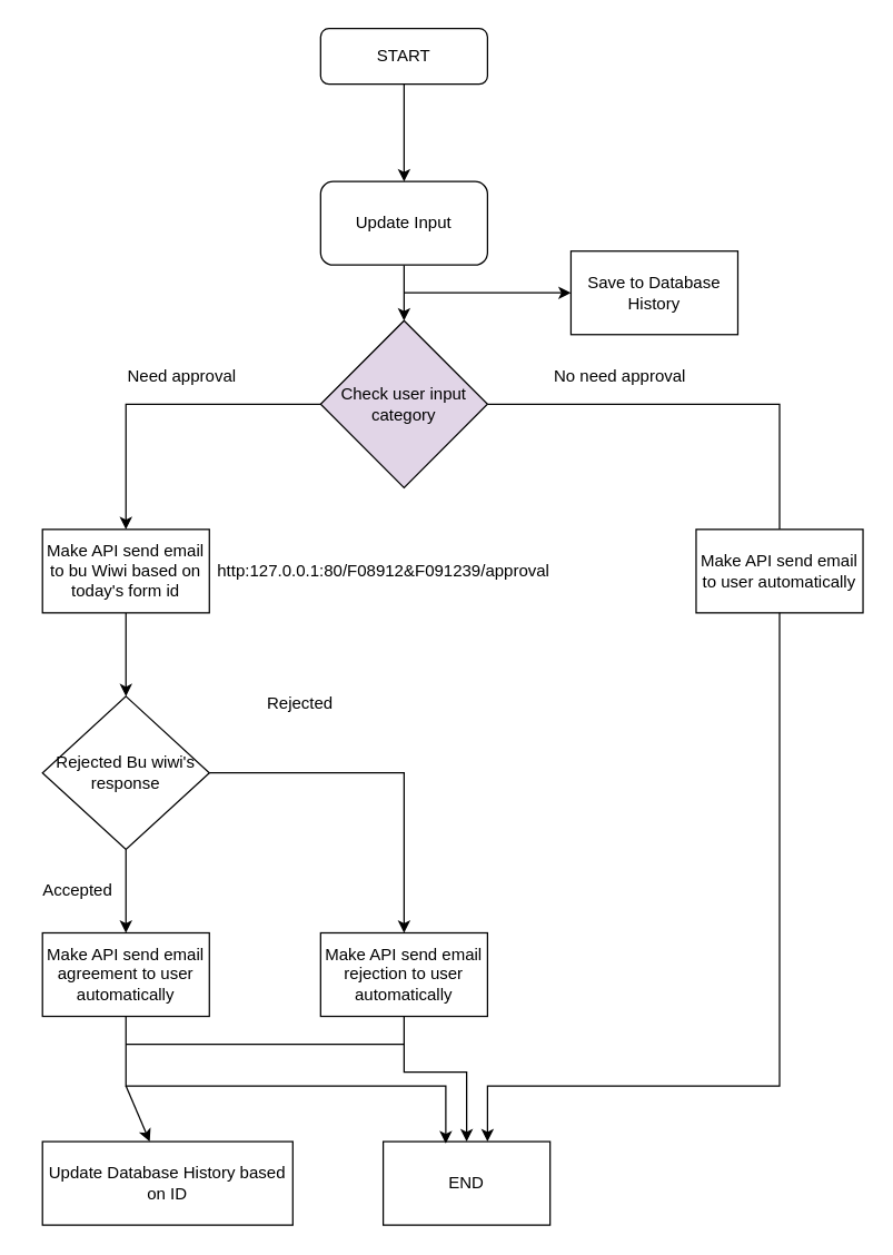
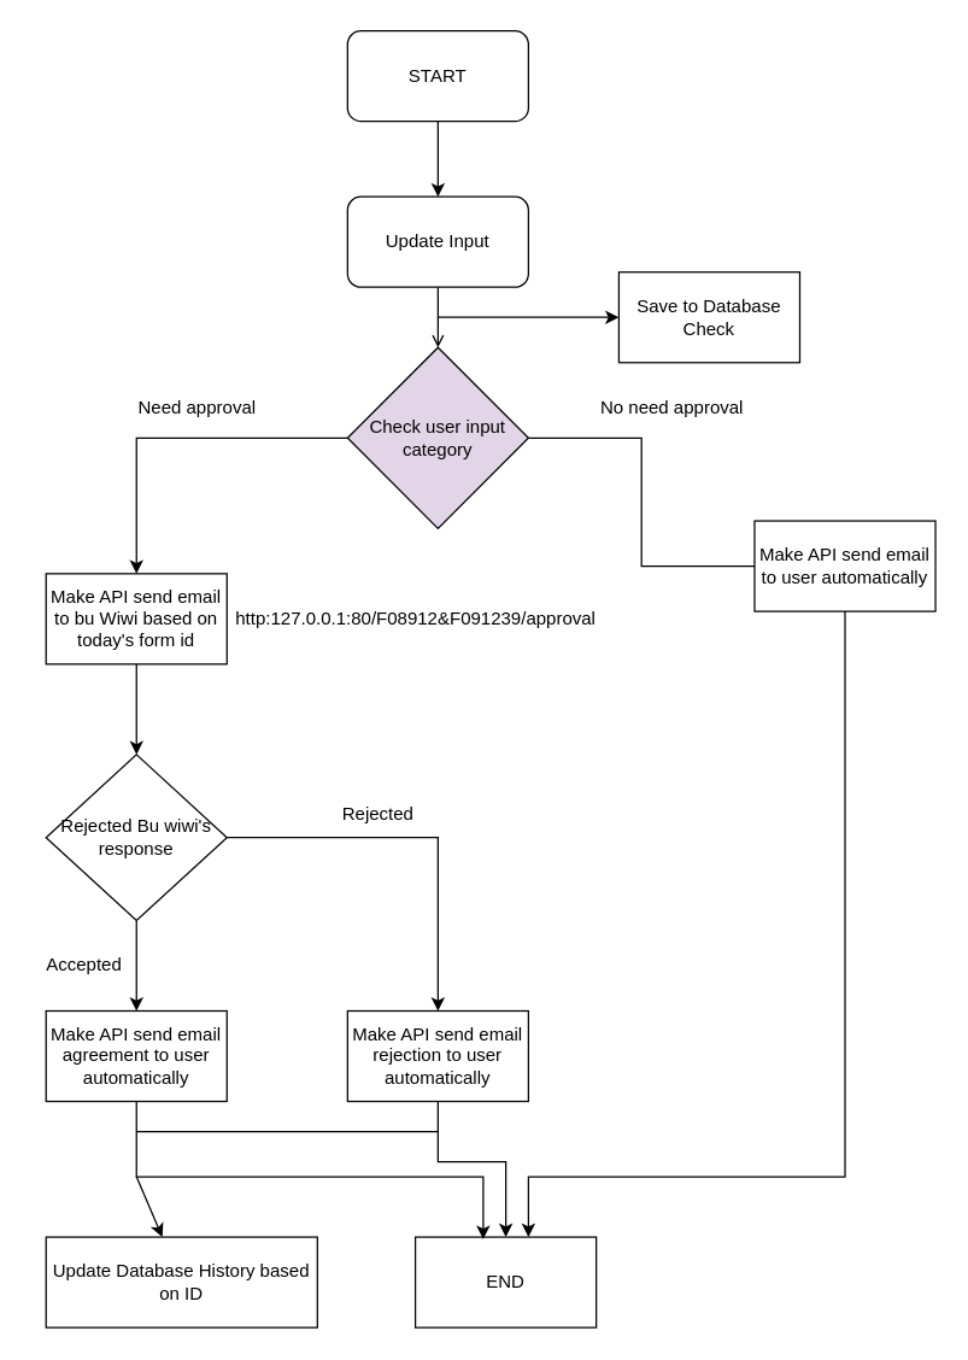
- <mxCell id="3" value="START" style="rounded=1;whiteSpace=wrap;html=1;" vertex="1" parent="1"><mxGeometry x="230" y="20" width="120" height="40" as="geometry" /></mxCell>
+ <mxCell id="3" value="START" style="rounded=1;whiteSpace=wrap;html=1;" vertex="1" parent="1"><mxGeometry x="230" y="20" width="120" height="60" as="geometry" /></mxCell>
- <mxCell id="21" value="Save to Database History" style="rounded=0;whiteSpace=wrap;html=1;" vertex="1" parent="1"><mxGeometry x="410" y="180" width="120" height="60" as="geometry" /></mxCell>
+ <mxCell id="21" value="Save to Database Check" style="rounded=0;whiteSpace=wrap;html=1;" vertex="1" parent="1"><mxGeometry x="410" y="180" width="120" height="60" as="geometry" /></mxCell>
- <mxCell id="4" value="" style="edgeStyle=orthogonalEdgeStyle;rounded=0;orthogonalLoop=1;jettySize=auto;html=1;" edge="1" parent="1" source="5" target="8"><mxGeometry relative="1" as="geometry" /></mxCell>
+ <mxCell id="4" value="" style="edgeStyle=orthogonalEdgeStyle;rounded=0;orthogonalLoop=1;jettySize=auto;html=1;endArrow=open;" edge="1" parent="1" source="5" target="8"><mxGeometry relative="1" as="geometry" /></mxCell>
- <mxCell id="11" value="Make API send email to user automatically" style="whiteSpace=wrap;html=1;" vertex="1" parent="1"><mxGeometry x="500" y="380" width="120" height="60" as="geometry" /></mxCell>
+ <mxCell id="11" value="Make API send email to user automatically" style="whiteSpace=wrap;html=1;" vertex="1" parent="1"><mxGeometry x="500" y="345" width="120" height="60" as="geometry" /></mxCell>
- <mxCell id="28" value="Rejected" style="text;html=1;align=center;verticalAlign=middle;resizable=0;points=[];autosize=1;strokeColor=none;fillColor=none;" vertex="1" parent="1"><mxGeometry x="185" y="495" width="60" height="20" as="geometry" /></mxCell>
+ <mxCell id="28" value="Rejected" style="text;html=1;align=center;verticalAlign=middle;resizable=0;points=[];autosize=1;strokeColor=none;fillColor=none;" vertex="1" parent="1"><mxGeometry x="220" y="530" width="60" height="20" as="geometry" /></mxCell>
